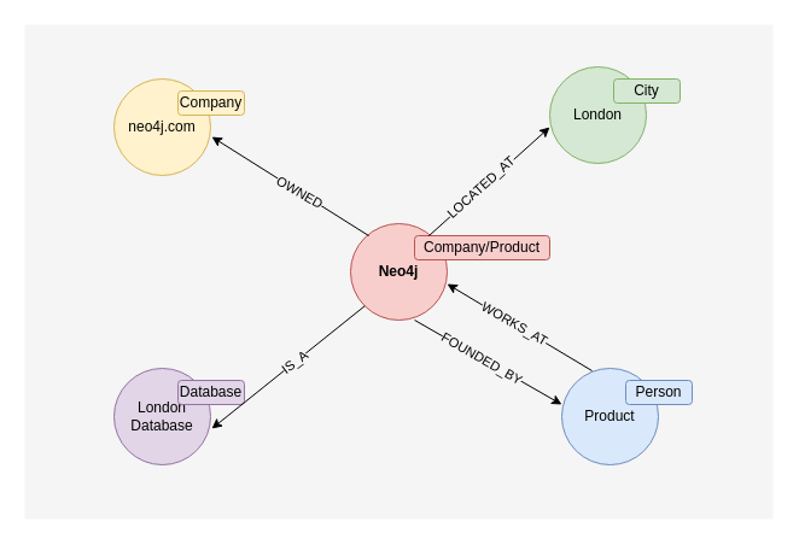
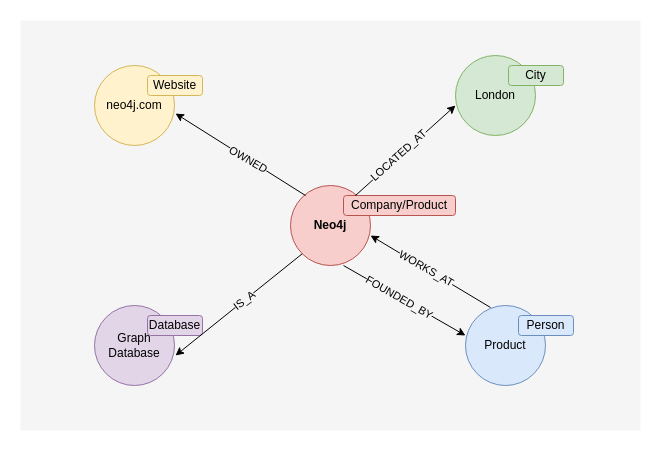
- <mxCell id="16" value="Company" style="rounded=1;whiteSpace=wrap;html=1;fillColor=#fff2cc;strokeColor=#d6b656;" parent="1" vertex="1"><mxGeometry x="147" y="75" width="55" height="20" as="geometry" /></mxCell>
+ <mxCell id="16" value="Website" style="rounded=1;whiteSpace=wrap;html=1;fillColor=#fff2cc;strokeColor=#d6b656;" parent="1" vertex="1"><mxGeometry x="147" y="75" width="55" height="20" as="geometry" /></mxCell>
- <mxCell id="19" value="London Database" style="ellipse;whiteSpace=wrap;html=1;aspect=fixed;fillColor=#e1d5e7;strokeColor=#9673a6;" parent="1" vertex="1"><mxGeometry x="94" y="305" width="80" height="80" as="geometry" /></mxCell>
+ <mxCell id="19" value="Graph Database" style="ellipse;whiteSpace=wrap;html=1;aspect=fixed;fillColor=#e1d5e7;strokeColor=#9673a6;" parent="1" vertex="1"><mxGeometry x="94" y="305" width="80" height="80" as="geometry" /></mxCell>
